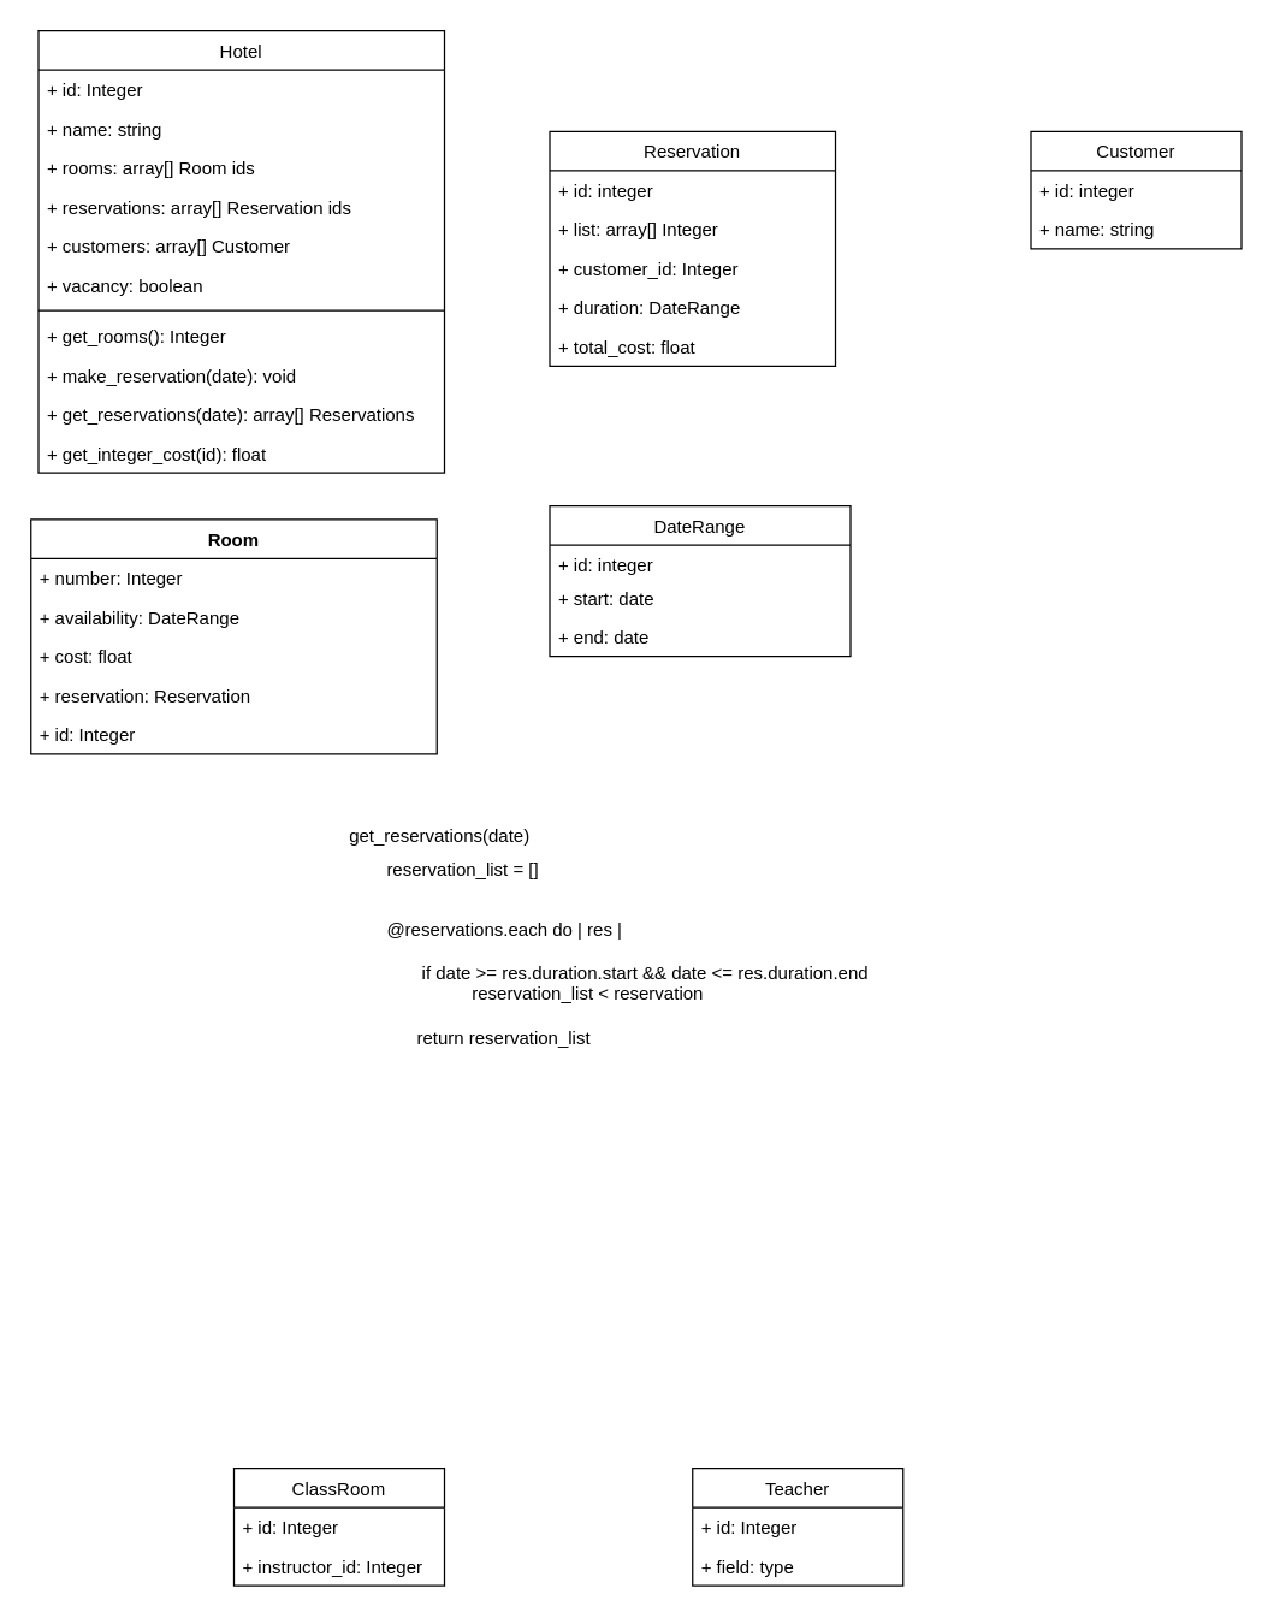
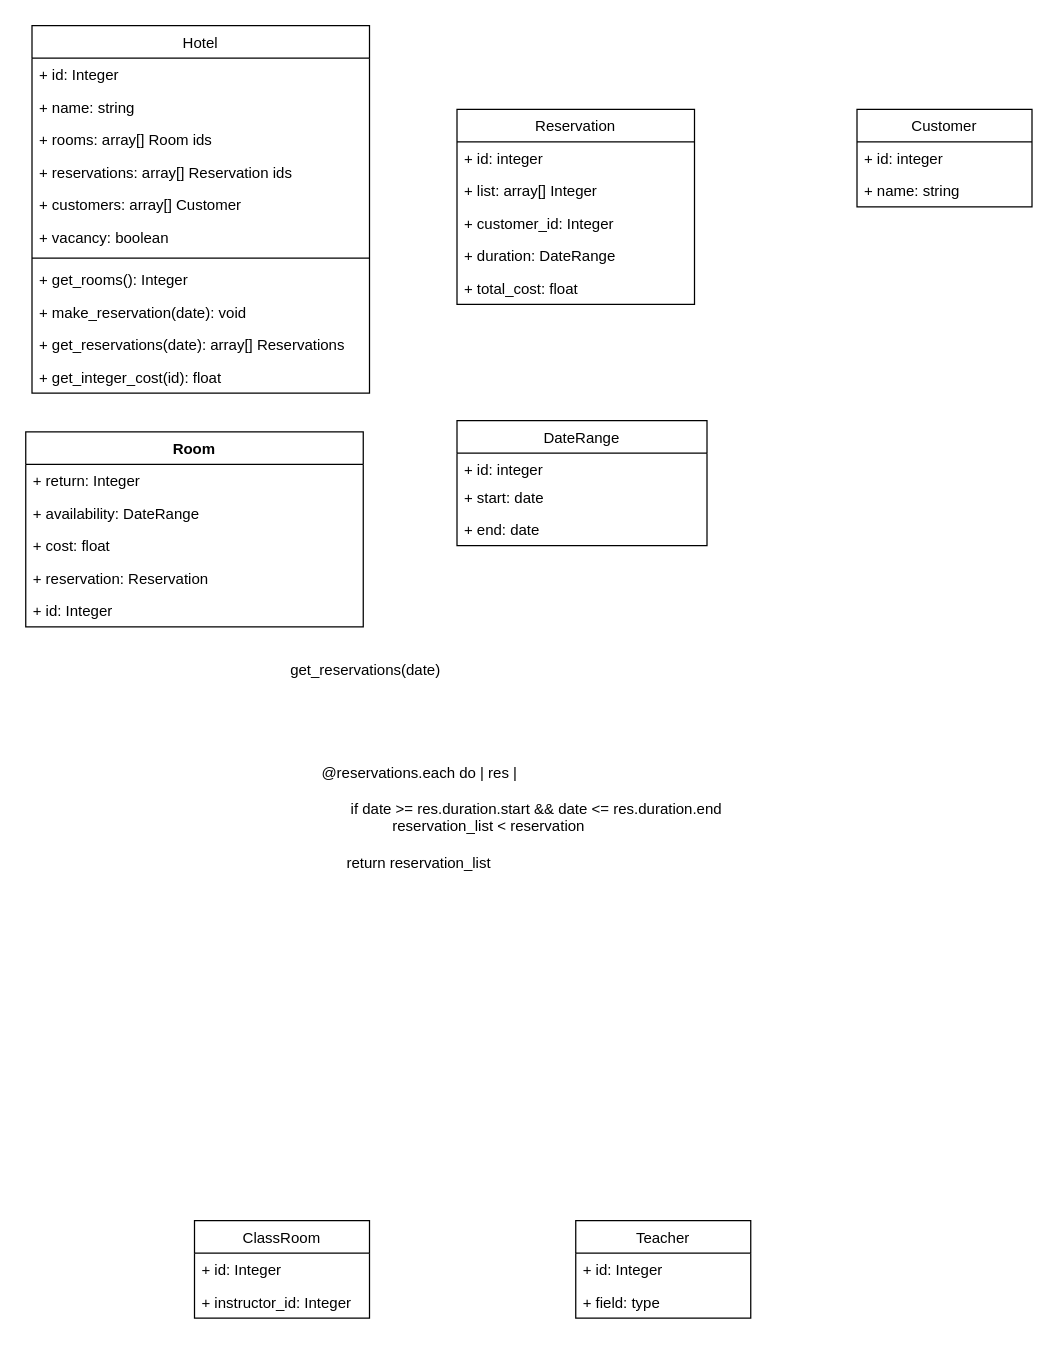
- <mxCell id="25" value="+ number: Integer" style="text;strokeColor=none;fillColor=none;align=left;verticalAlign=top;spacingLeft=4;spacingRight=4;overflow=hidden;rotatable=0;points=[[0,0.5],[1,0.5]];portConstraint=eastwest;" vertex="1" parent="24"><mxGeometry y="26" width="270" height="26" as="geometry" /></mxCell>
+ <mxCell id="25" value="+ return: Integer" style="text;strokeColor=none;fillColor=none;align=left;verticalAlign=top;spacingLeft=4;spacingRight=4;overflow=hidden;rotatable=0;points=[[0,0.5],[1,0.5]];portConstraint=eastwest;" vertex="1" parent="24"><mxGeometry y="26" width="270" height="26" as="geometry" /></mxCell>
- <mxCell id="39" value="get_reservations(date)" style="text;html=1;resizable=0;points=[];autosize=1;align=left;verticalAlign=top;spacingTop=-4;" vertex="1" parent="1"><mxGeometry x="230" y="546" width="140" height="20" as="geometry" /></mxCell>
+ <mxCell id="39" value="get_reservations(date)" style="text;html=1;resizable=0;points=[];autosize=1;align=left;verticalAlign=top;spacingTop=-4;" vertex="1" parent="1"><mxGeometry x="230" y="526" width="140" height="20" as="geometry" /></mxCell>
- <mxCell id="41" value="reservation_list = []" style="text;html=1;resizable=0;points=[];autosize=1;align=left;verticalAlign=top;spacingTop=-4;" vertex="1" parent="1"><mxGeometry x="255" y="568" width="120" height="20" as="geometry" /></mxCell>
